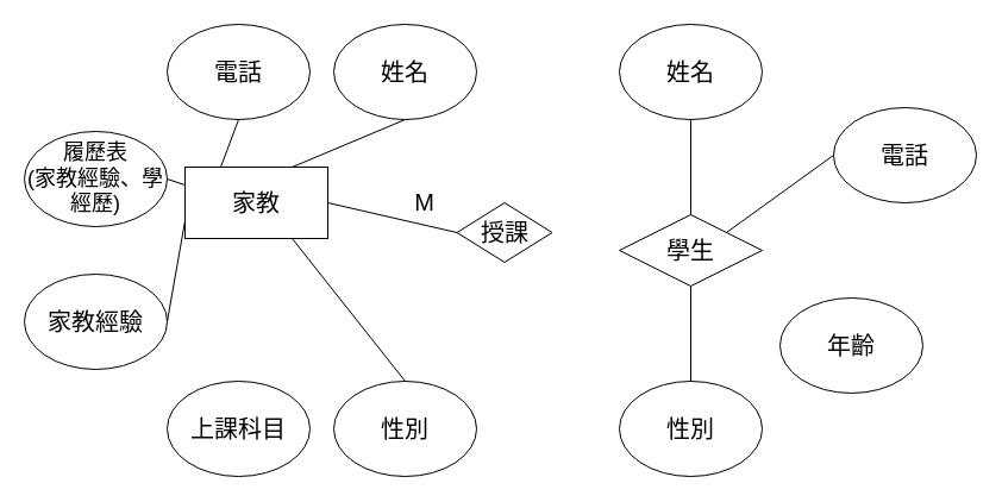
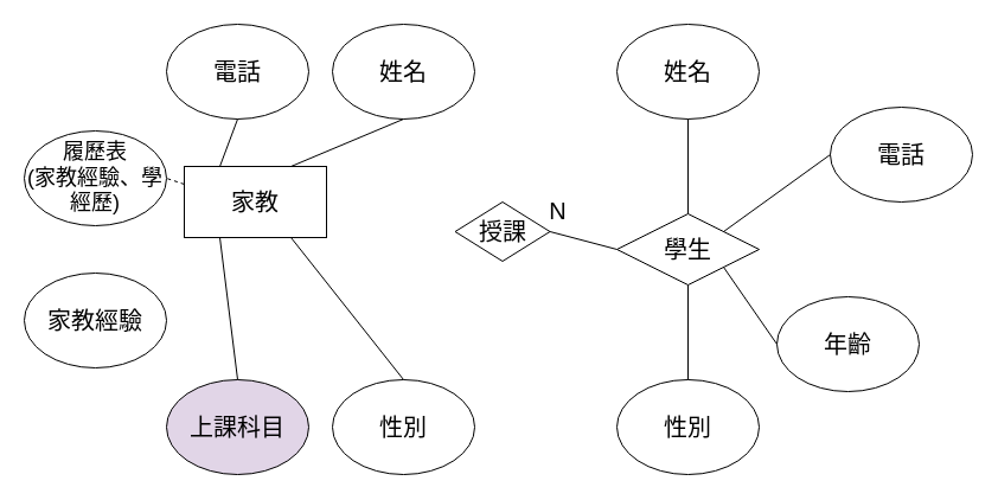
- <mxCell id="21" value="" style="endArrow=none;html=1;rounded=0;entryX=1;entryY=0.5;entryDx=0;entryDy=0;exitX=0;exitY=0.25;exitDx=0;exitDy=0;" edge="1" parent="1" source="2" target="11"><mxGeometry width="50" height="50" relative="1" as="geometry"><mxPoint x="433.5" y="365" as="sourcePoint" /><mxPoint x="483.5" y="315" as="targetPoint" /><Array as="points" /></mxGeometry></mxCell>
+ <mxCell id="21" value="" style="endArrow=none;html=1;rounded=0;entryX=1;entryY=0.5;entryDx=0;entryDy=0;exitX=0;exitY=0.25;exitDx=0;exitDy=0;dashed=1;" edge="1" parent="1" source="2" target="11"><mxGeometry width="50" height="50" relative="1" as="geometry"><mxPoint x="433.5" y="365" as="sourcePoint" /><mxPoint x="483.5" y="315" as="targetPoint" /><Array as="points" /></mxGeometry></mxCell>
- <mxCell id="5" value="" style="endArrow=none;html=1;rounded=0;exitX=1;exitY=0.5;exitDx=0;exitDy=0;entryX=0;entryY=0.5;entryDx=0;entryDy=0;" edge="1" parent="1" source="2" target="4"><mxGeometry width="50" height="50" relative="1" as="geometry"><mxPoint x="380" y="290" as="sourcePoint" /><mxPoint x="450" y="210" as="targetPoint" /></mxGeometry></mxCell>
- <mxCell id="6" value="M" style="edgeLabel;html=1;align=center;verticalAlign=middle;resizable=0;points=[];fontSize=20;" vertex="1" connectable="0" parent="5"><mxGeometry x="0.484" y="-1" relative="1" as="geometry"><mxPoint y="-21" as="offset" /></mxGeometry></mxCell>
+ <mxCell id="7" value="" style="endArrow=none;html=1;rounded=0;exitX=0;exitY=0.5;exitDx=0;exitDy=0;entryX=1;entryY=0.5;entryDx=0;entryDy=0;" edge="1" parent="1" source="3" target="4"><mxGeometry width="50" height="50" relative="1" as="geometry"><mxPoint x="390" y="300" as="sourcePoint" /><mxPoint x="460" y="220" as="targetPoint" /></mxGeometry></mxCell>
+ <mxCell id="8" value="N" style="edgeLabel;html=1;align=center;verticalAlign=middle;resizable=0;points=[];fontSize=20;" vertex="1" connectable="0" parent="7"><mxGeometry x="0.788" y="1" relative="1" as="geometry"><mxPoint y="-21" as="offset" /></mxGeometry></mxCell>
- <mxCell id="22" value="" style="endArrow=none;html=1;rounded=0;entryX=1;entryY=0.5;entryDx=0;entryDy=0;exitX=0;exitY=0.75;exitDx=0;exitDy=0;" edge="1" parent="1" source="2" target="14"><mxGeometry width="50" height="50" relative="1" as="geometry"><mxPoint x="443.5" y="375" as="sourcePoint" /><mxPoint x="493.5" y="325" as="targetPoint" /><Array as="points" /></mxGeometry></mxCell>
+ <mxCell id="27" value="" style="endArrow=none;html=1;rounded=0;entryX=1;entryY=1;entryDx=0;entryDy=0;exitX=0;exitY=0.5;exitDx=0;exitDy=0;" edge="1" parent="1" source="15" target="3"><mxGeometry width="50" height="50" relative="1" as="geometry"><mxPoint x="493.5" y="425" as="sourcePoint" /><mxPoint x="544" y="375" as="targetPoint" /><Array as="points" /></mxGeometry></mxCell>
+ <mxCell id="23" value="" style="endArrow=none;html=1;rounded=0;entryX=0.5;entryY=0;entryDx=0;entryDy=0;exitX=0.25;exitY=1;exitDx=0;exitDy=0;" edge="1" parent="1" source="2" target="13"><mxGeometry width="50" height="50" relative="1" as="geometry"><mxPoint x="453.5" y="385" as="sourcePoint" /><mxPoint x="503.5" y="335" as="targetPoint" /><Array as="points" /></mxGeometry></mxCell>
- <mxCell id="13" value="上課科目" style="ellipse;whiteSpace=wrap;html=1;fontSize=20;" vertex="1" parent="1"><mxGeometry x="140" y="320" width="120" height="80" as="geometry" /></mxCell>
+ <mxCell id="13" value="上課科目" style="ellipse;whiteSpace=wrap;html=1;fontSize=20;fillColor=#e1d5e7;" vertex="1" parent="1"><mxGeometry x="140" y="320" width="120" height="80" as="geometry" /></mxCell>
